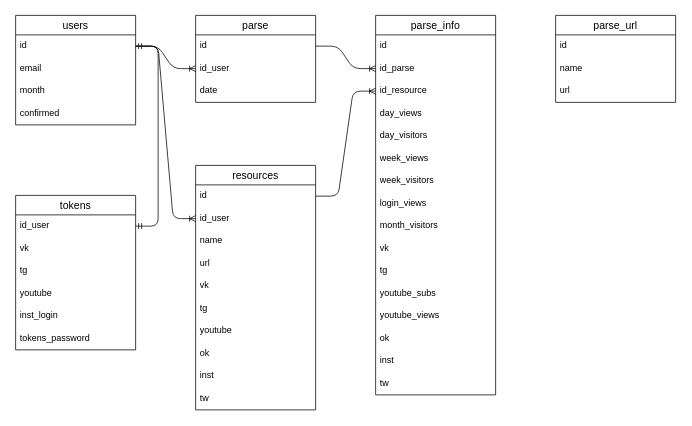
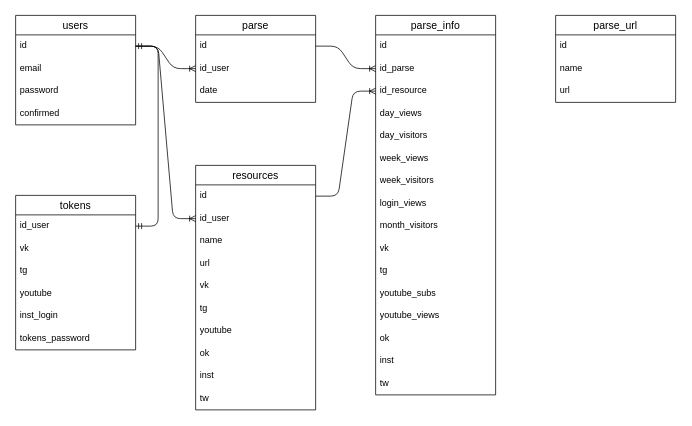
- <mxCell id="5" value="month" style="text;strokeColor=none;fillColor=none;spacingLeft=4;spacingRight=4;overflow=hidden;rotatable=0;points=[[0,0.5],[1,0.5]];portConstraint=eastwest;fontSize=12;" parent="2" vertex="1"><mxGeometry y="86" width="160" height="30" as="geometry" /></mxCell>
+ <mxCell id="5" value="password" style="text;strokeColor=none;fillColor=none;spacingLeft=4;spacingRight=4;overflow=hidden;rotatable=0;points=[[0,0.5],[1,0.5]];portConstraint=eastwest;fontSize=12;" parent="2" vertex="1"><mxGeometry y="86" width="160" height="30" as="geometry" /></mxCell>
